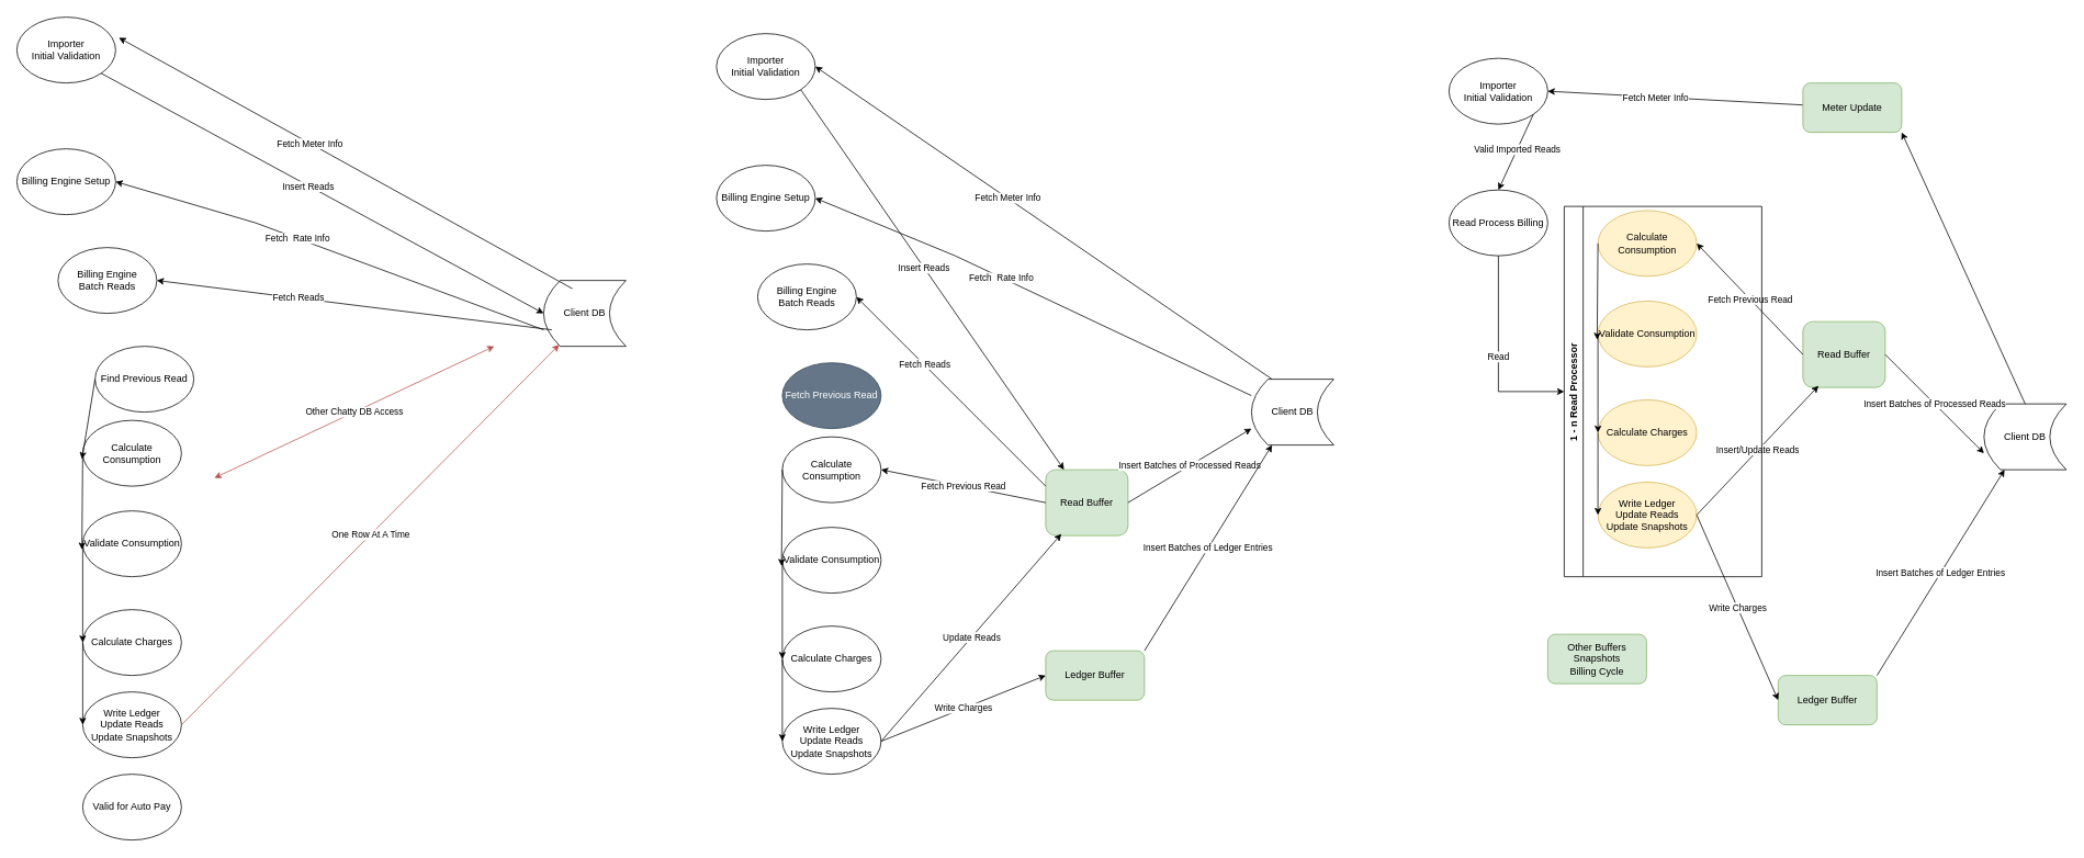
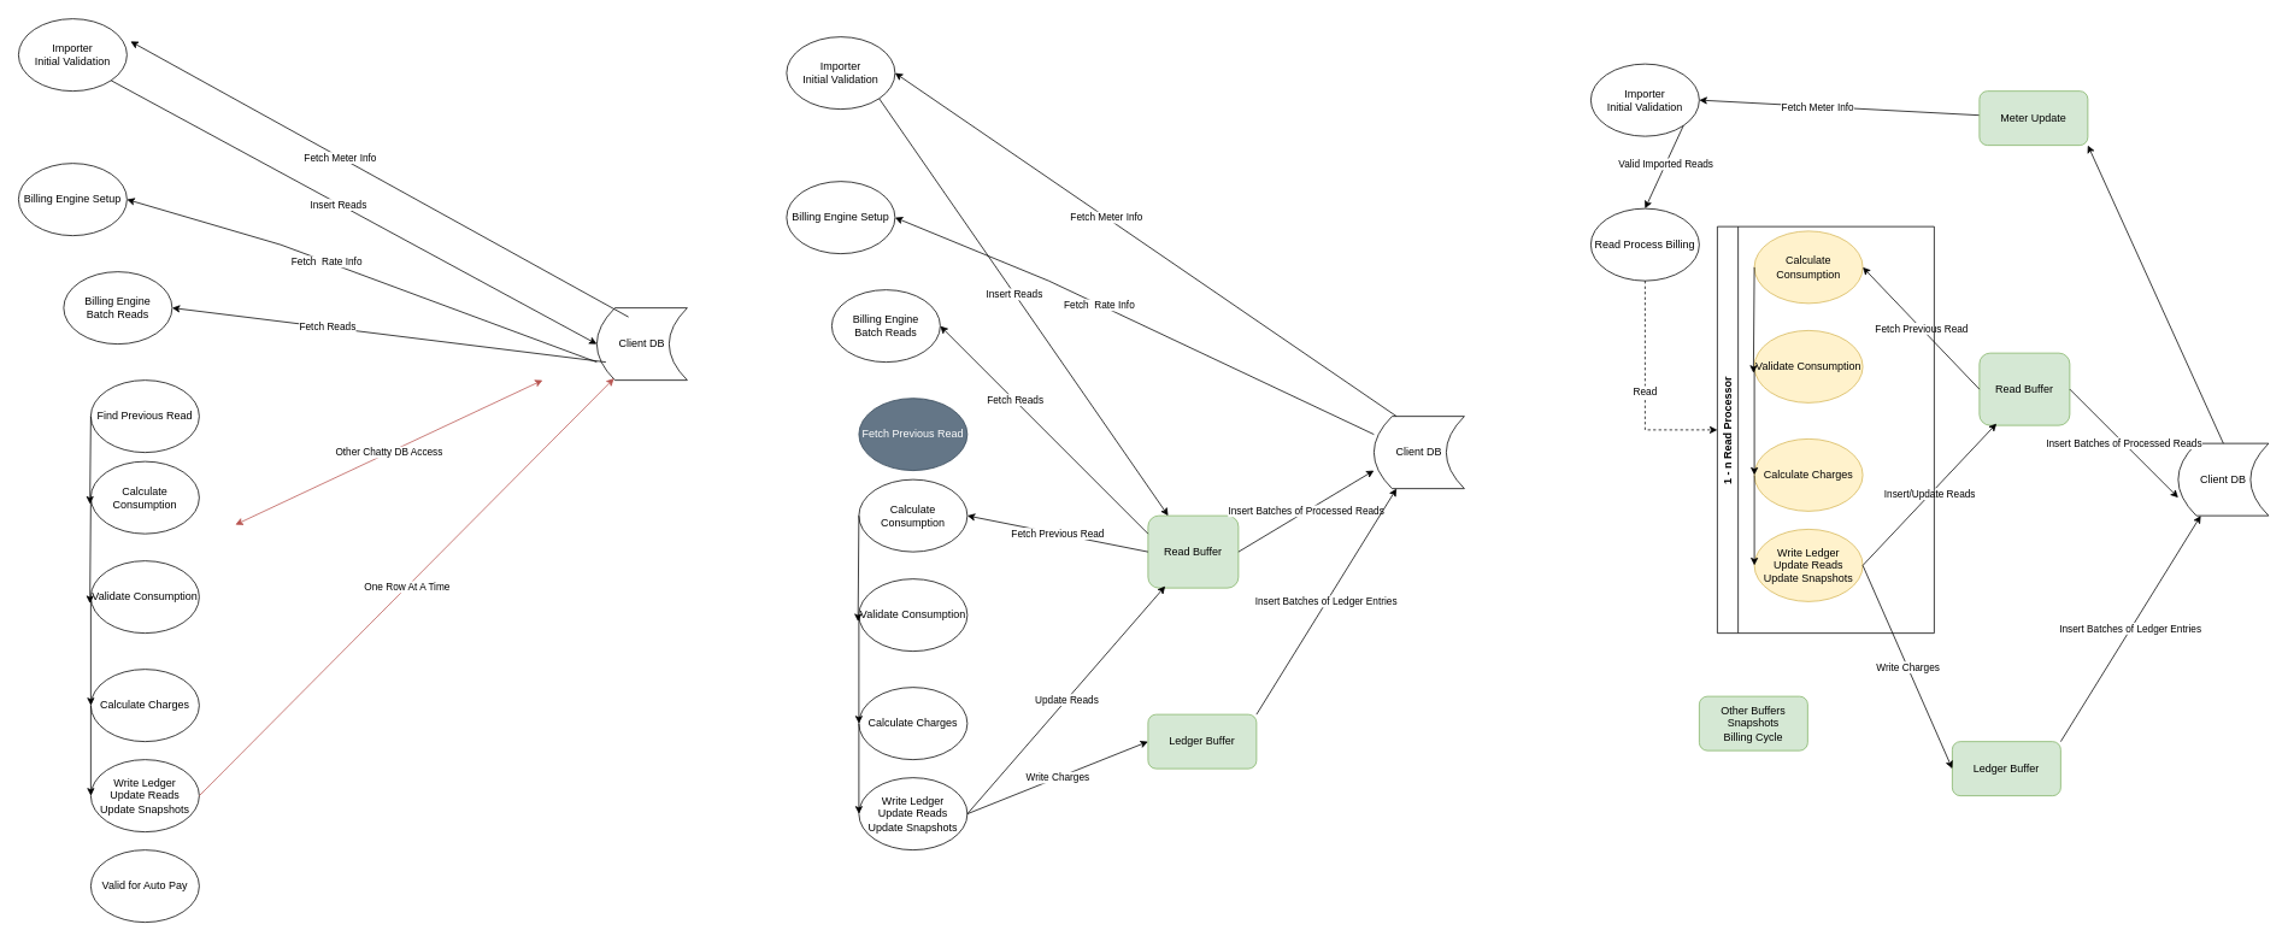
- <mxCell id="75" value="Read" style="endArrow=classic;html=1;rounded=0;entryX=0;entryY=0.5;entryDx=0;entryDy=0;exitX=0.5;exitY=1;exitDx=0;exitDy=0;" edge="1" parent="1" source="52" target="74"><mxGeometry width="50" height="50" relative="1" as="geometry"><mxPoint x="1800" y="510" as="sourcePoint" /><mxPoint x="1850" y="460" as="targetPoint" /><Array as="points"><mxPoint x="1820" y="475" /></Array></mxGeometry></mxCell>
+ <mxCell id="75" value="Read" style="endArrow=classic;html=1;rounded=0;entryX=0;entryY=0.5;entryDx=0;entryDy=0;exitX=0.5;exitY=1;exitDx=0;exitDy=0;dashed=1;" edge="1" parent="1" source="52" target="74"><mxGeometry width="50" height="50" relative="1" as="geometry"><mxPoint x="1800" y="510" as="sourcePoint" /><mxPoint x="1850" y="460" as="targetPoint" /><Array as="points"><mxPoint x="1820" y="475" /></Array></mxGeometry></mxCell>
- <mxCell id="5" value="Find Previous Read" style="ellipse;whiteSpace=wrap;html=1;" vertex="1" parent="1"><mxGeometry x="115" y="420" width="120" height="80" as="geometry" /></mxCell>
+ <mxCell id="5" value="Find Previous Read" style="ellipse;whiteSpace=wrap;html=1;" vertex="1" parent="1"><mxGeometry x="100" y="420" width="120" height="80" as="geometry" /></mxCell>
